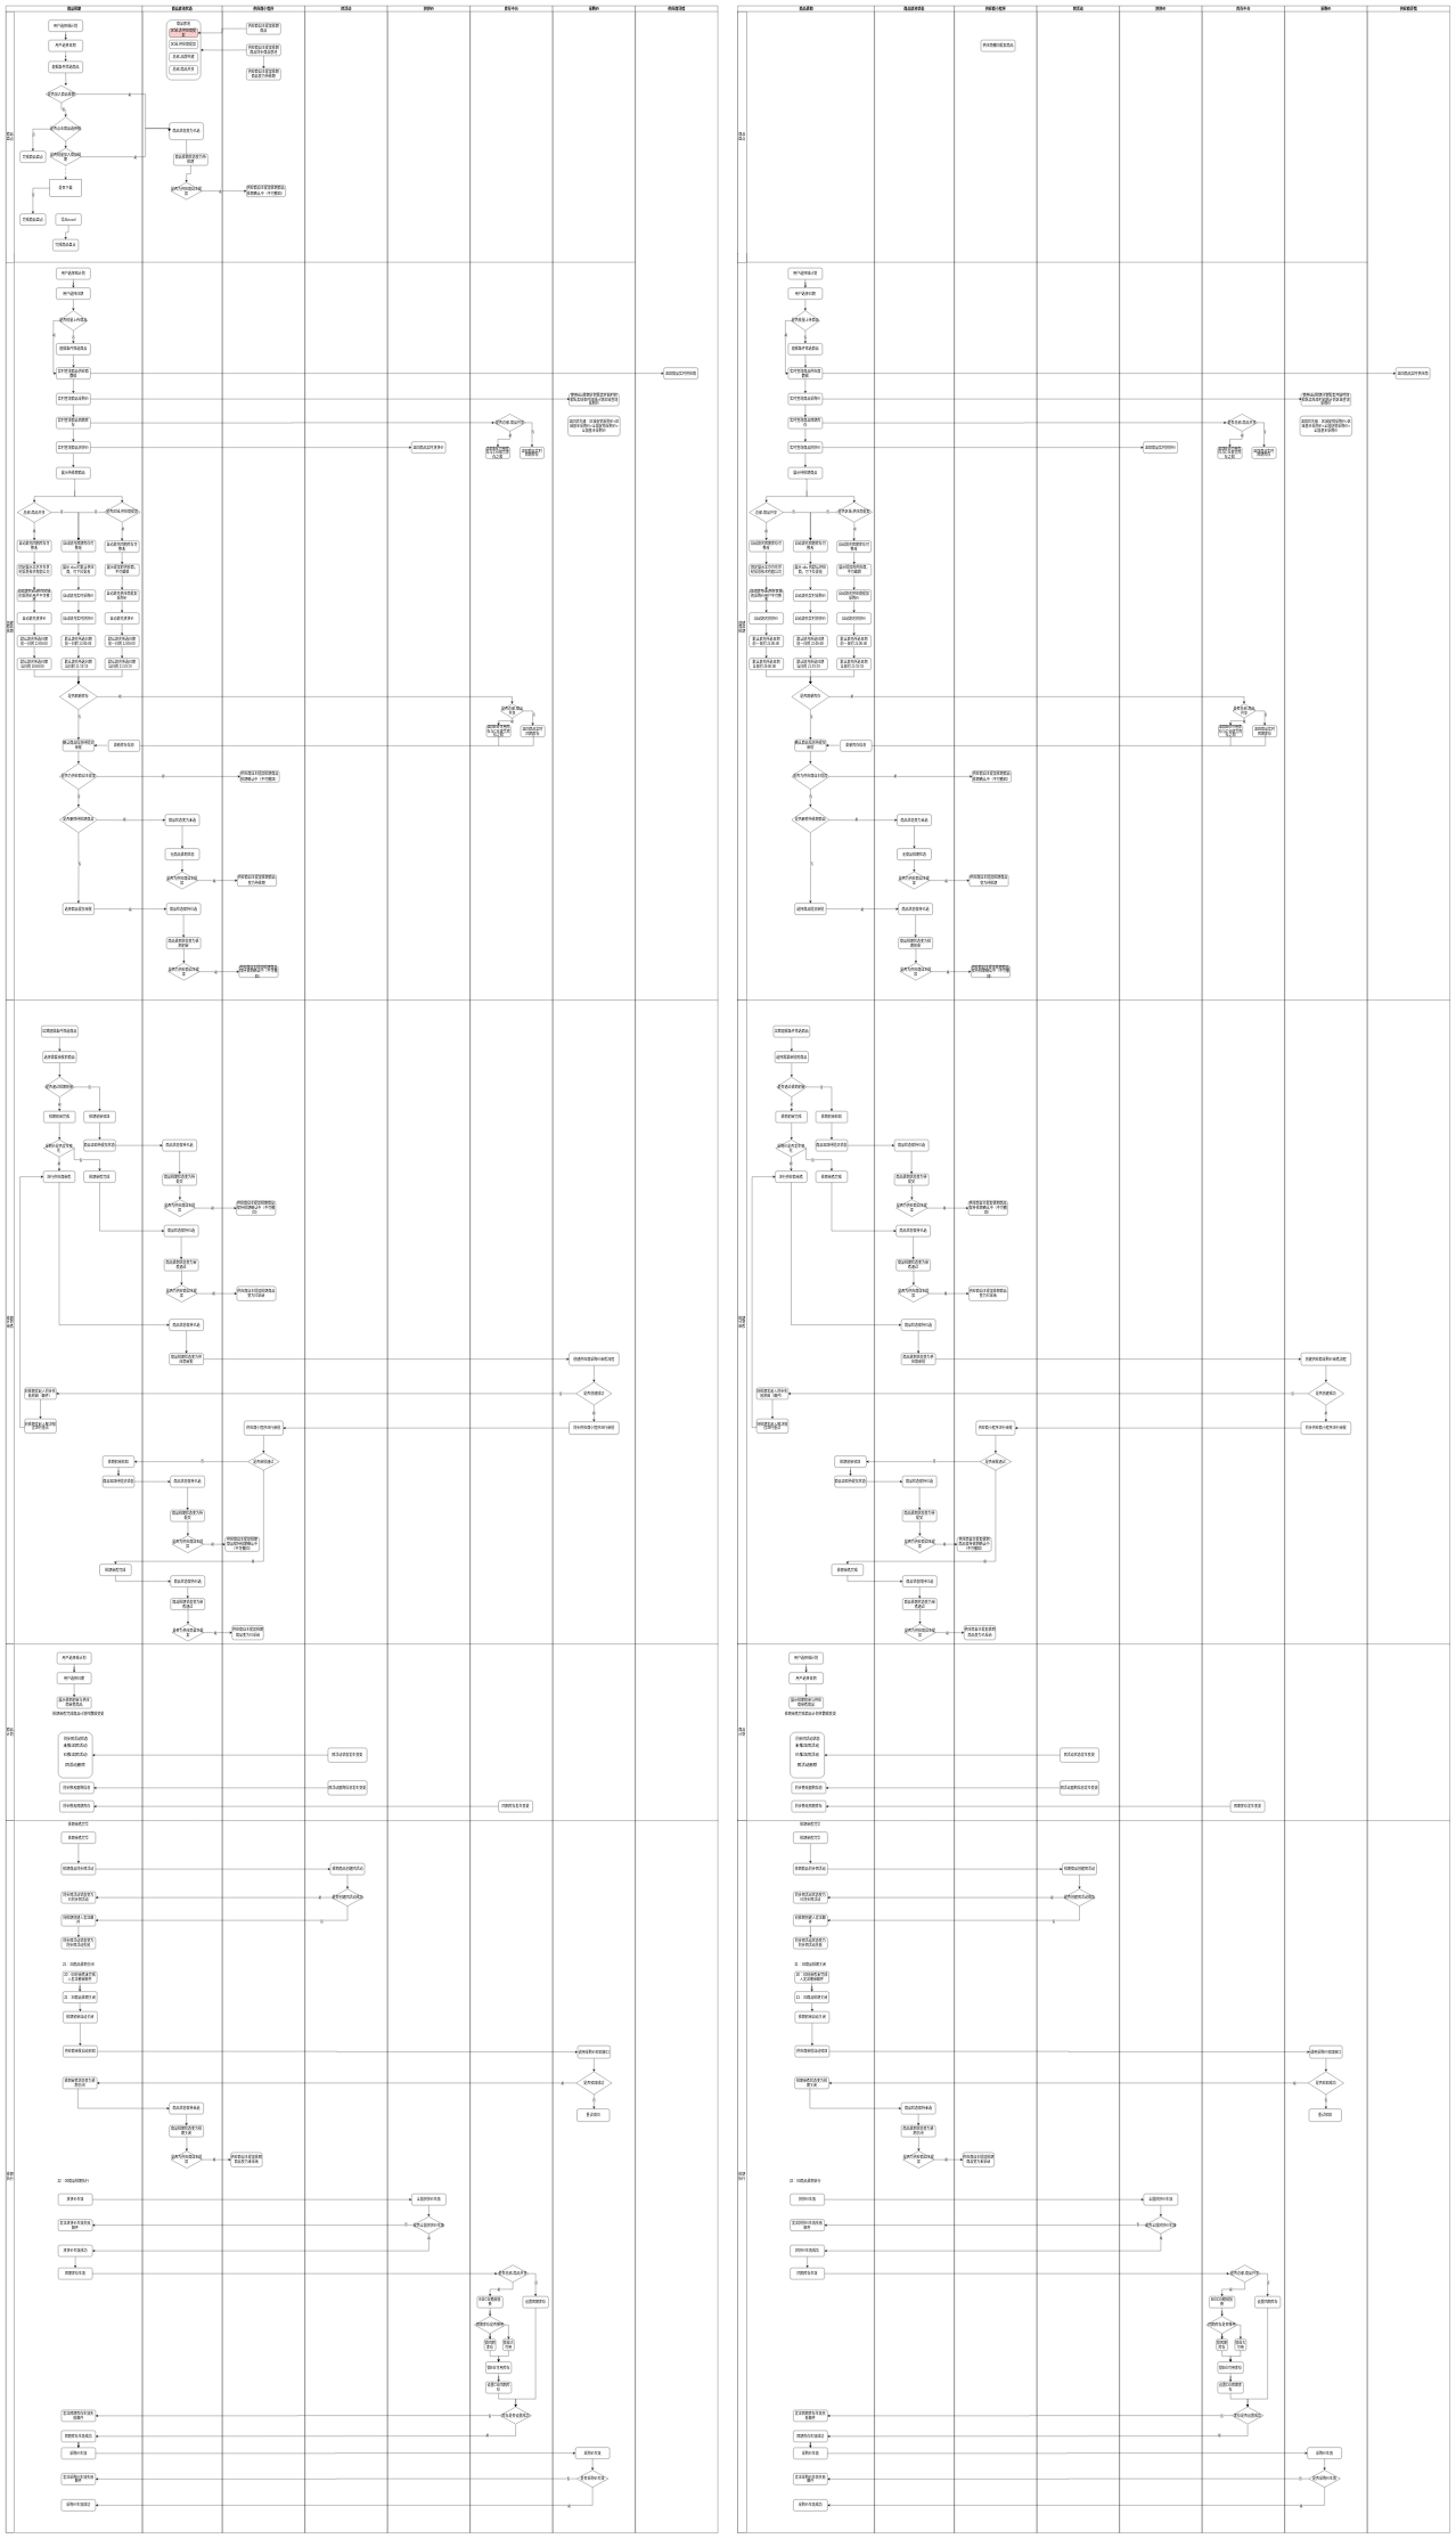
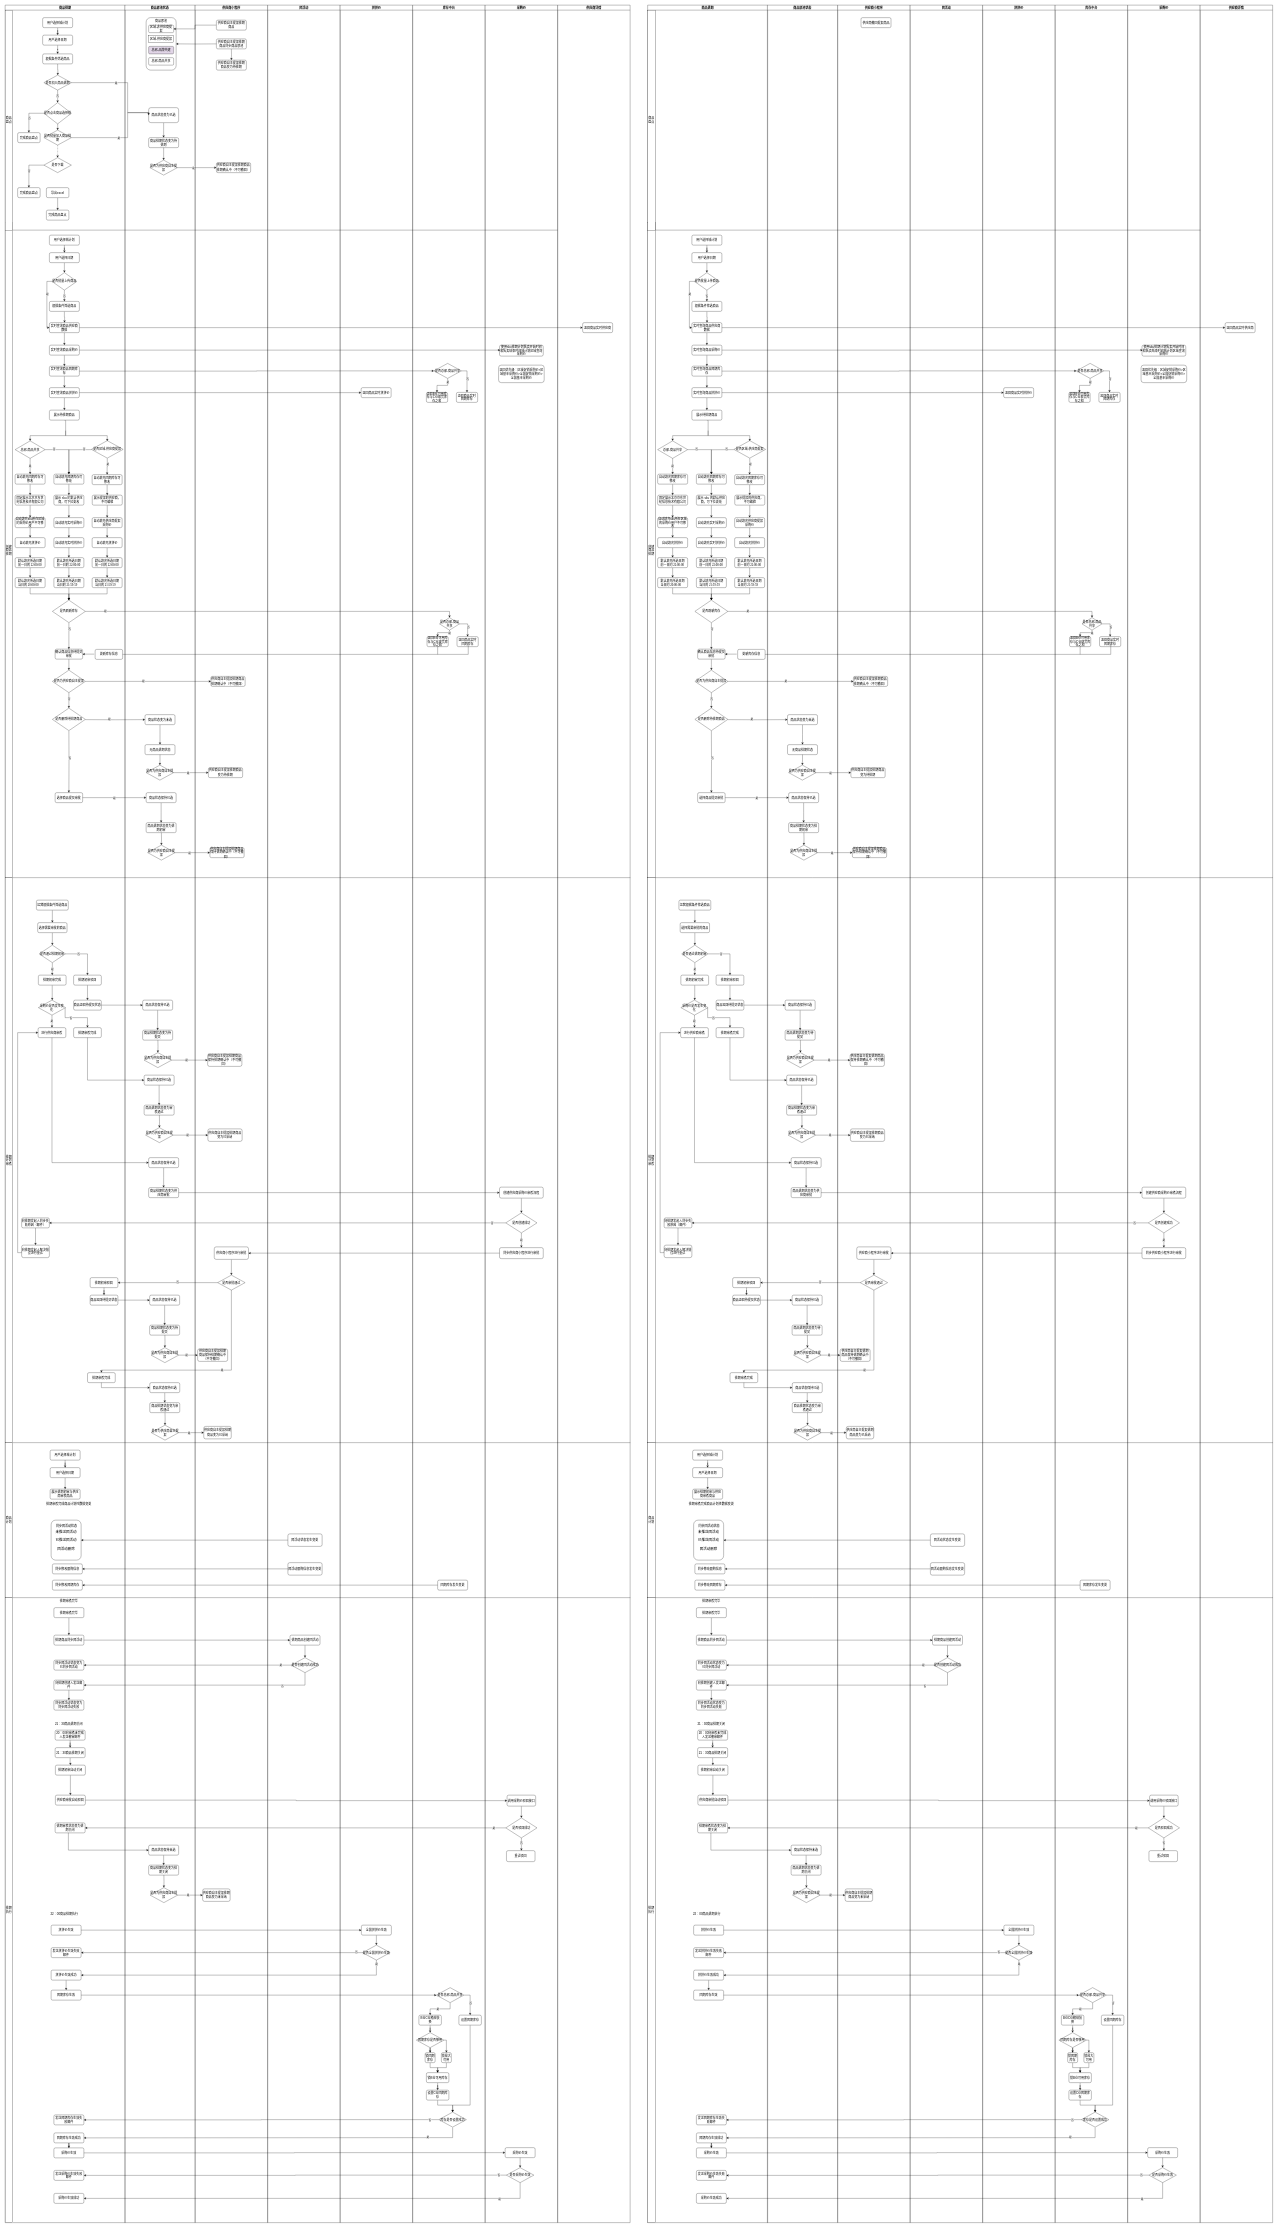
- <mxCell id="176" value="区域-非供应商提报" style="rounded=1;whiteSpace=wrap;html=1;fillColor=#f8cecc;" parent="170" vertex="1"><mxGeometry x="95" y="80" width="100" height="30" as="geometry" /></mxCell>
+ <mxCell id="176" value="区域-非供应商提报" style="rounded=1;whiteSpace=wrap;html=1;" parent="170" vertex="1"><mxGeometry x="95" y="80" width="100" height="30" as="geometry" /></mxCell>
- <mxCell id="177" value="区域-供应商提报" style="rounded=1;whiteSpace=wrap;html=1;" parent="170" vertex="1"><mxGeometry x="95" y="120" width="100" height="30" as="geometry" /></mxCell>
+ <mxCell id="177" value="区域-供应商提报" style="whiteSpace=wrap;html=1;rounded=0;" parent="170" vertex="1"><mxGeometry x="95" y="120" width="100" height="30" as="geometry" /></mxCell>
- <mxCell id="605" value="供应商撤回提报商品" style="rounded=1;whiteSpace=wrap;html=1;" vertex="1" parent="593"><mxGeometry x="93.5" y="120" width="120" height="40" as="geometry" /></mxCell>
+ <mxCell id="605" value="供应商撤回提报商品" style="rounded=1;whiteSpace=wrap;html=1;" vertex="1" parent="593"><mxGeometry x="93.5" y="50" width="120" height="40" as="geometry" /></mxCell>
- <mxCell id="174" value="总部-品牌共建" style="rounded=1;whiteSpace=wrap;html=1;" parent="170" vertex="1"><mxGeometry x="95" y="165" width="100" height="30" as="geometry" /></mxCell>
+ <mxCell id="174" value="总部-品牌共建" style="rounded=1;whiteSpace=wrap;html=1;fillColor=#e1d5e7;" parent="170" vertex="1"><mxGeometry x="95" y="165" width="100" height="30" as="geometry" /></mxCell>
- <mxCell id="10" value="是否加入商品排期" style="rhombus;whiteSpace=wrap;html=1;" parent="2" vertex="1"><mxGeometry x="140" y="280" width="110" height="60" as="geometry" /></mxCell>
+ <mxCell id="10" value="是否加入商品排期" style="rhombus;whiteSpace=wrap;html=1;" parent="2" vertex="1"><mxGeometry x="155" y="280" width="110" height="60" as="geometry" /></mxCell>
- <mxCell id="266" style="edgeStyle=orthogonalEdgeStyle;rounded=0;orthogonalLoop=1;jettySize=auto;html=1;entryX=0;entryY=0.5;entryDx=0;entryDy=0;" parent="1" source="13" target="172" edge="1"><mxGeometry relative="1" as="geometry"><mxPoint x="575" y="550" as="targetPoint" /><Array as="points"><mxPoint x="510" y="550" /><mxPoint x="510" y="450" /></Array></mxGeometry></mxCell>
+ <mxCell id="266" style="edgeStyle=orthogonalEdgeStyle;rounded=0;orthogonalLoop=1;jettySize=auto;html=1;entryX=0;entryY=0.5;entryDx=0;entryDy=0;endArrow=none;" parent="1" source="13" target="172" edge="1"><mxGeometry relative="1" as="geometry"><mxPoint x="575" y="550" as="targetPoint" /><Array as="points"><mxPoint x="510" y="550" /><mxPoint x="510" y="450" /></Array></mxGeometry></mxCell>
- <mxCell id="179" value="商品排期状态变为待排期" style="rounded=1;whiteSpace=wrap;html=1;" parent="170" vertex="1"><mxGeometry x="110" y="520" width="120" height="40" as="geometry" /></mxCell>
+ <mxCell id="179" value="商品排期状态变为待排期" style="rounded=1;whiteSpace=wrap;html=1;" parent="170" vertex="1"><mxGeometry x="95" y="530" width="120" height="40" as="geometry" /></mxCell>
- <mxCell id="16" value="是否下载" style="whiteSpace=wrap;html=1;rounded=0;" parent="2" vertex="1"><mxGeometry x="155" y="610" width="110" height="60" as="geometry" /></mxCell>
+ <mxCell id="16" value="是否下载" style="rhombus;whiteSpace=wrap;html=1;" parent="2" vertex="1"><mxGeometry x="155" y="610" width="110" height="60" as="geometry" /></mxCell>
- <mxCell id="23" value="导出excel" style="rounded=1;whiteSpace=wrap;html=1;" parent="2" vertex="1"><mxGeometry x="175" y="730" width="90" height="40" as="geometry" /></mxCell>
+ <mxCell id="23" value="导出excel" style="rounded=1;whiteSpace=wrap;html=1;" parent="2" vertex="1"><mxGeometry x="165" y="730" width="90" height="40" as="geometry" /></mxCell>
